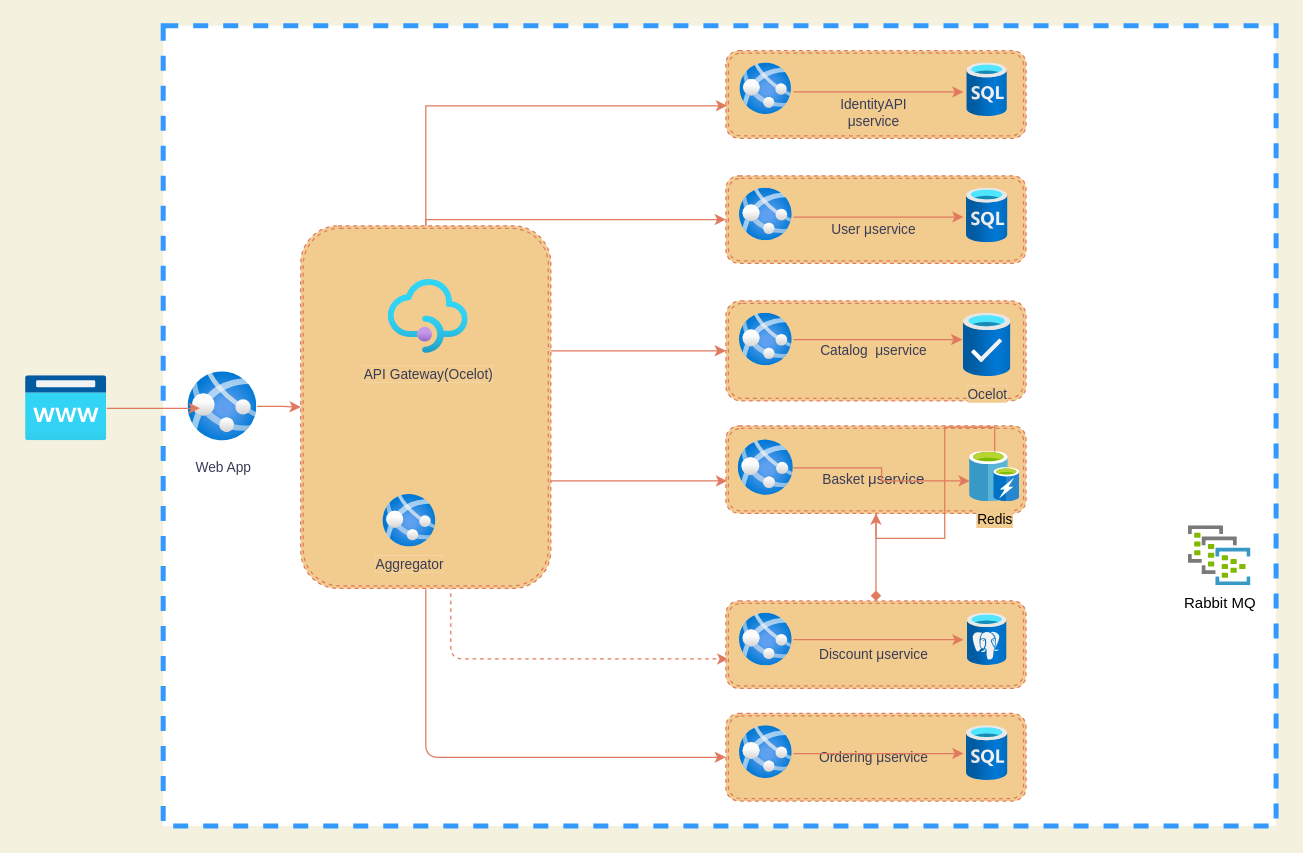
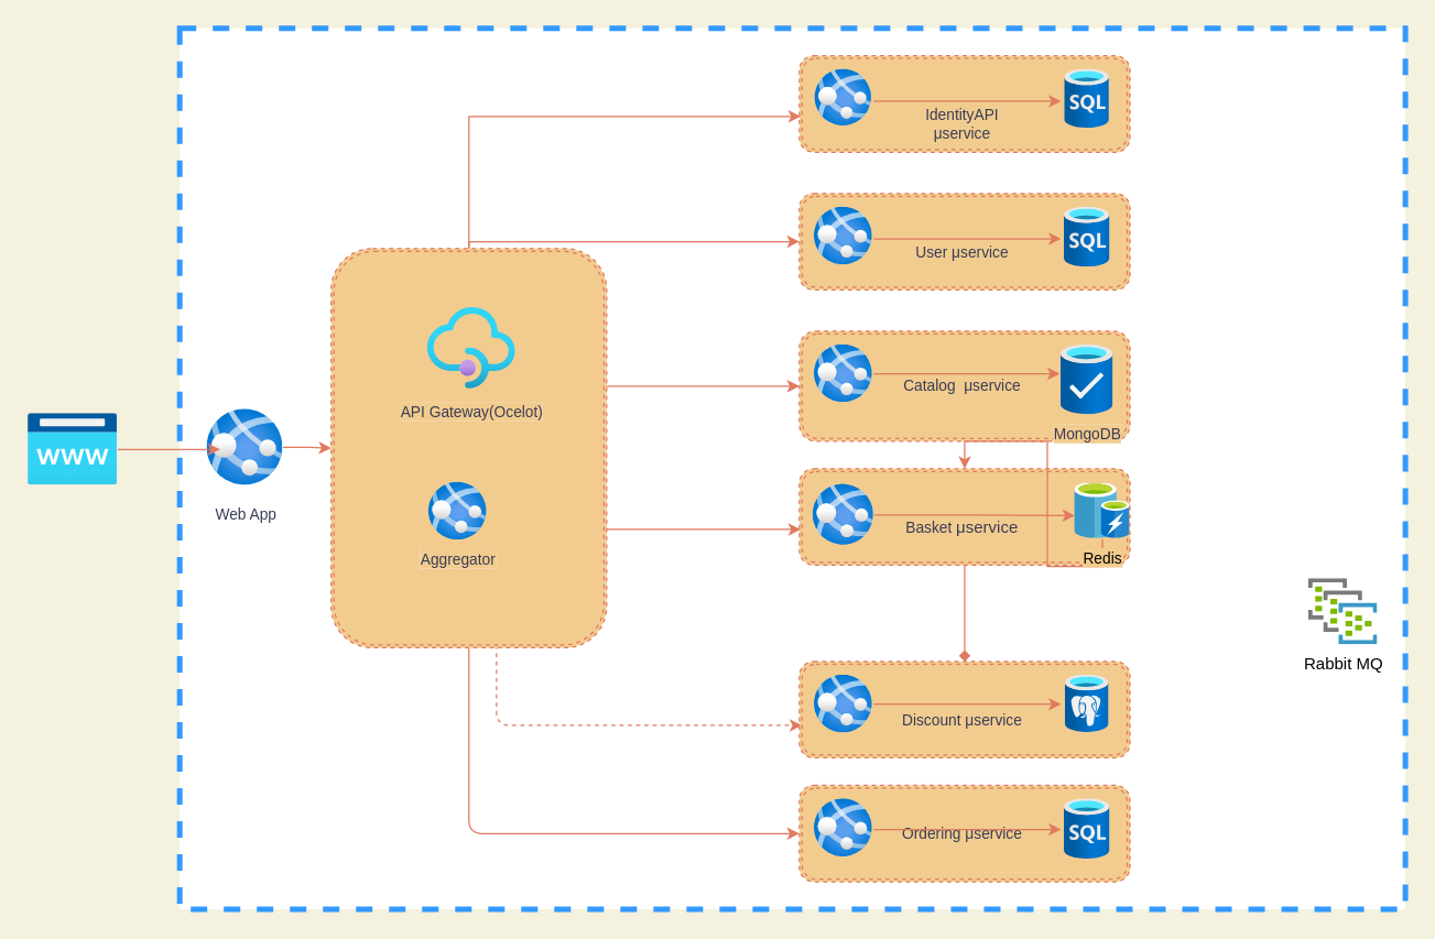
- <mxCell id="30" value="&lt;span style=&quot;background-color: rgb(242 , 204 , 143)&quot;&gt;&lt;font style=&quot;font-size: 11px&quot;&gt;Ocelot&lt;/font&gt;&lt;/span&gt;" style="aspect=fixed;html=1;points=[];align=center;image;fontSize=12;image=img/lib/azure2/general/Production_Ready_Database.svg;rounded=0;dashed=1;sketch=0;fontColor=#393C56;strokeColor=#3399FF;strokeWidth=4;fillColor=#F2CC8F;gradientColor=#ffffff;" parent="1" vertex="1"><mxGeometry x="770" y="250" width="38" height="50.67" as="geometry" /></mxCell>
+ <mxCell id="30" value="&lt;span style=&quot;background-color: rgb(242 , 204 , 143)&quot;&gt;&lt;font style=&quot;font-size: 11px&quot;&gt;MongoDB&lt;/font&gt;&lt;/span&gt;" style="aspect=fixed;html=1;points=[];align=center;image;fontSize=12;image=img/lib/azure2/general/Production_Ready_Database.svg;rounded=0;dashed=1;sketch=0;fontColor=#393C56;strokeColor=#3399FF;strokeWidth=4;fillColor=#F2CC8F;gradientColor=#ffffff;" parent="1" vertex="1"><mxGeometry x="770" y="250" width="38" height="50.67" as="geometry" /></mxCell>
- <mxCell id="39" value="&lt;span style=&quot;background-color: rgb(242 , 204 , 143)&quot;&gt;&lt;font style=&quot;font-size: 11px&quot;&gt;Redis&lt;/font&gt;&lt;/span&gt;" style="sketch=0;aspect=fixed;html=1;points=[];align=center;image;fontSize=12;image=img/lib/mscae/Cache_including_Redis.svg;labelBackgroundColor=#FFB570;" parent="1" vertex="1"><mxGeometry x="775" y="361" width="40" height="40" as="geometry" /></mxCell>
+ <mxCell id="39" value="&lt;span style=&quot;background-color: rgb(242 , 204 , 143)&quot;&gt;&lt;font style=&quot;font-size: 11px&quot;&gt;Redis&lt;/font&gt;&lt;/span&gt;" style="sketch=0;aspect=fixed;html=1;points=[];align=center;image;fontSize=12;image=img/lib/mscae/Cache_including_Redis.svg;labelBackgroundColor=#FFB570;" parent="1" vertex="1"><mxGeometry x="780" y="351" width="40" height="40" as="geometry" /></mxCell>
- <mxCell id="41" value="&lt;span style=&quot;background-color: rgb(242 , 204 , 143)&quot;&gt;&lt;font style=&quot;font-size: 11px&quot;&gt;Aggregator&lt;/font&gt;&lt;/span&gt;" style="aspect=fixed;html=1;points=[];align=center;image;fontSize=12;image=img/lib/azure2/app_services/App_Services.svg;rounded=0;sketch=0;fontColor=#393C56;strokeColor=#E07A5F;fillColor=#F2CC8F;" parent="1" vertex="1"><mxGeometry x="305" y="395" width="44" height="42" as="geometry" /></mxCell>
+ <mxCell id="41" value="&lt;span style=&quot;background-color: rgb(242 , 204 , 143)&quot;&gt;&lt;font style=&quot;font-size: 11px&quot;&gt;Aggregator&lt;/font&gt;&lt;/span&gt;" style="aspect=fixed;html=1;points=[];align=center;image;fontSize=12;image=img/lib/azure2/app_services/App_Services.svg;rounded=0;sketch=0;fontColor=#393C56;strokeColor=#E07A5F;fillColor=#F2CC8F;" parent="1" vertex="1"><mxGeometry x="310" y="350" width="44" height="42" as="geometry" /></mxCell>
